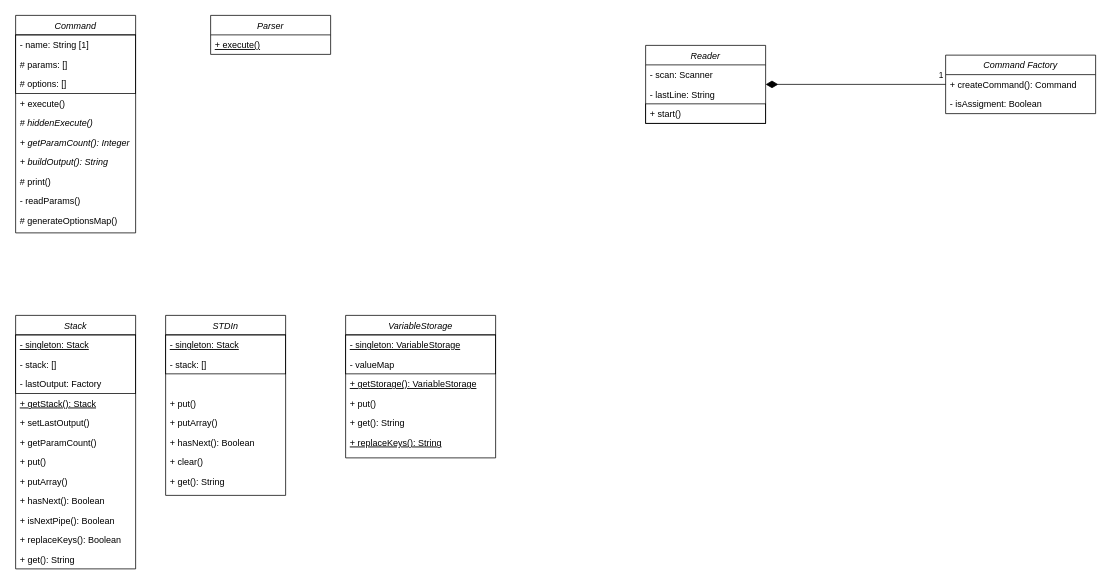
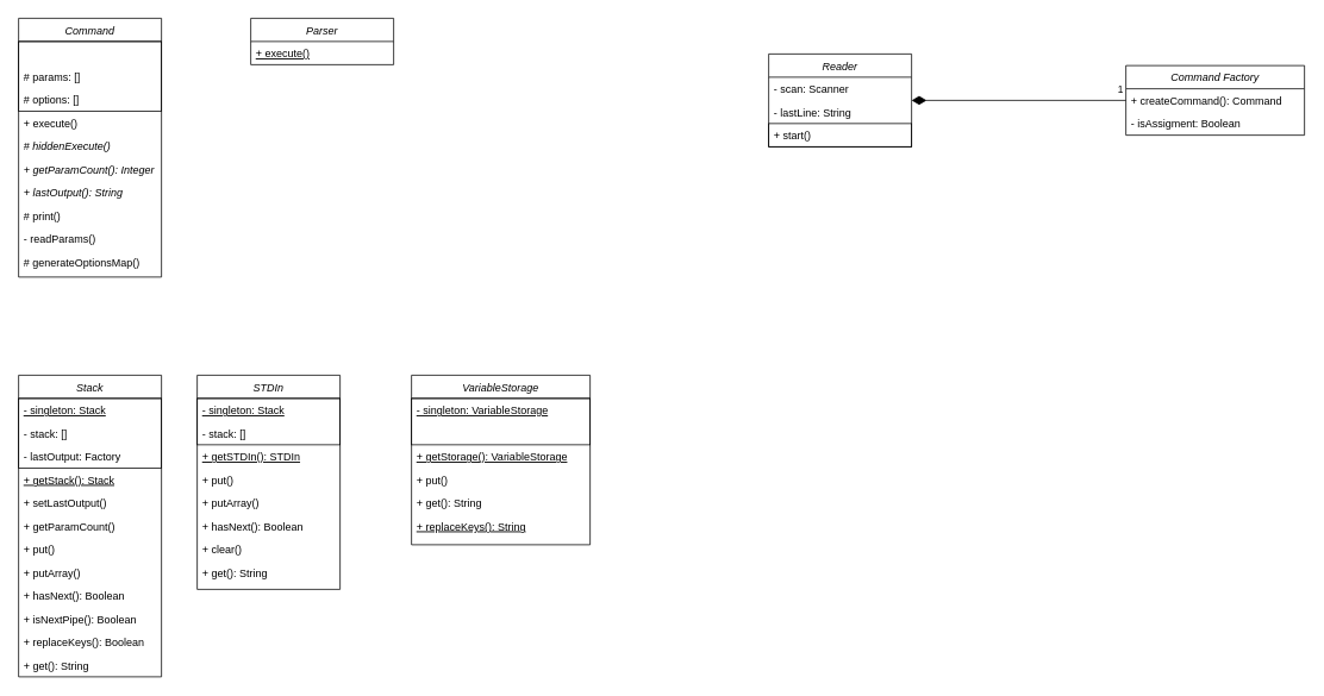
- <mxCell id="4" value="- name: String [1]" style="text;align=left;verticalAlign=top;spacingLeft=4;spacingRight=4;overflow=hidden;rotatable=0;points=[[0,0.5],[1,0.5]];portConstraint=eastwest;" parent="3" vertex="1"><mxGeometry width="160" height="26" as="geometry" /></mxCell>
- <mxCell id="10" value="+ buildOutput(): String" style="text;align=left;verticalAlign=top;spacingLeft=4;spacingRight=4;overflow=hidden;rotatable=0;points=[[0,0.5],[1,0.5]];portConstraint=eastwest;rounded=0;shadow=0;html=0;fontStyle=2" vertex="1" parent="2"><mxGeometry y="182" width="160" height="26" as="geometry" /></mxCell>
+ <mxCell id="10" value="+ lastOutput(): String" style="text;align=left;verticalAlign=top;spacingLeft=4;spacingRight=4;overflow=hidden;rotatable=0;points=[[0,0.5],[1,0.5]];portConstraint=eastwest;rounded=0;shadow=0;html=0;fontStyle=2" vertex="1" parent="2"><mxGeometry y="182" width="160" height="26" as="geometry" /></mxCell>
- <mxCell id="48" value="- valueMap" style="text;align=left;verticalAlign=top;spacingLeft=4;spacingRight=4;overflow=hidden;rotatable=0;points=[[0,0.5],[1,0.5]];portConstraint=eastwest;rounded=0;shadow=0;html=0;strokeColor=none;fontStyle=0" vertex="1" parent="46"><mxGeometry y="26" width="160" height="26" as="geometry" /></mxCell>
+ <mxCell id="39" value="+ getSTDIn(): STDIn" style="text;align=left;verticalAlign=top;spacingLeft=4;spacingRight=4;overflow=hidden;rotatable=0;points=[[0,0.5],[1,0.5]];portConstraint=eastwest;rounded=0;shadow=0;html=0;strokeColor=none;fontStyle=4" vertex="1" parent="38"><mxGeometry width="160" height="26" as="geometry" /></mxCell>
